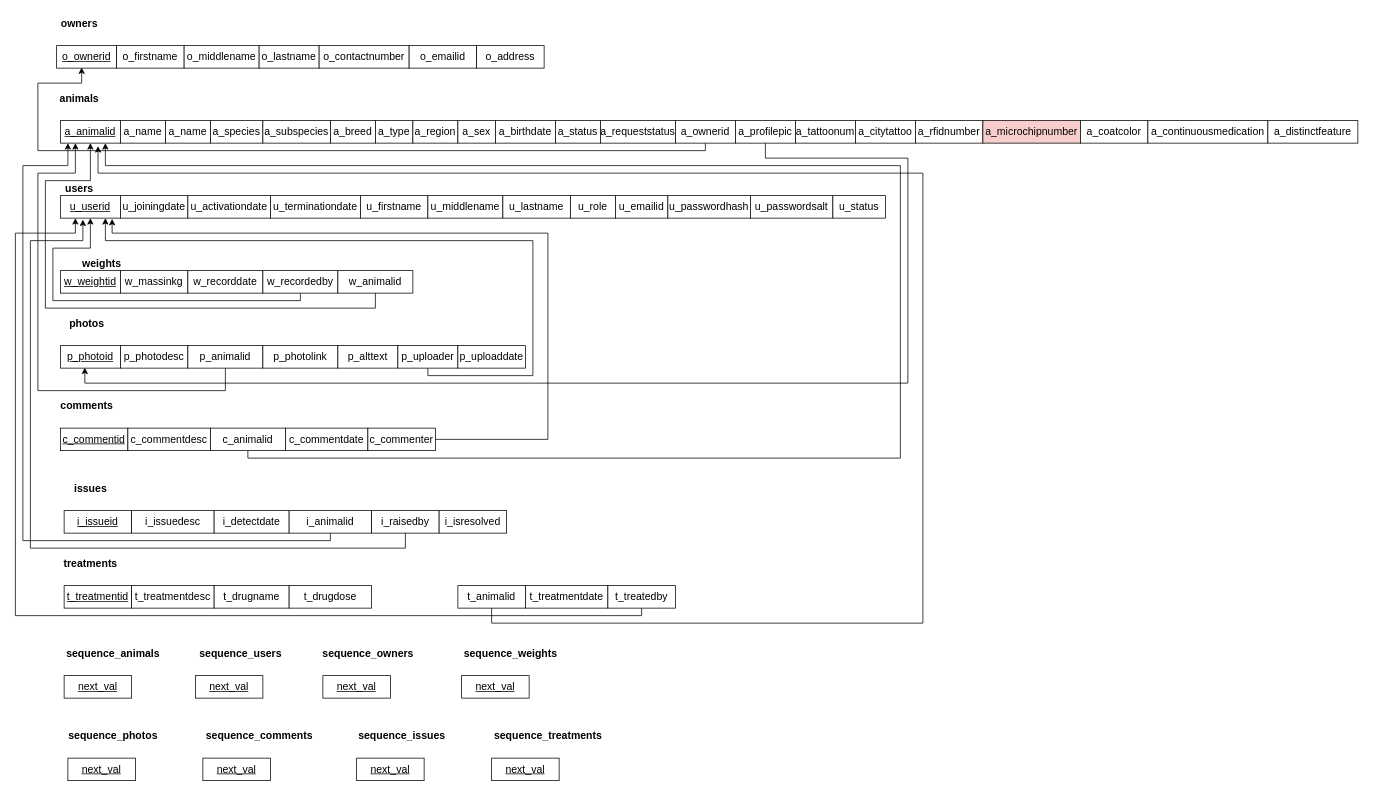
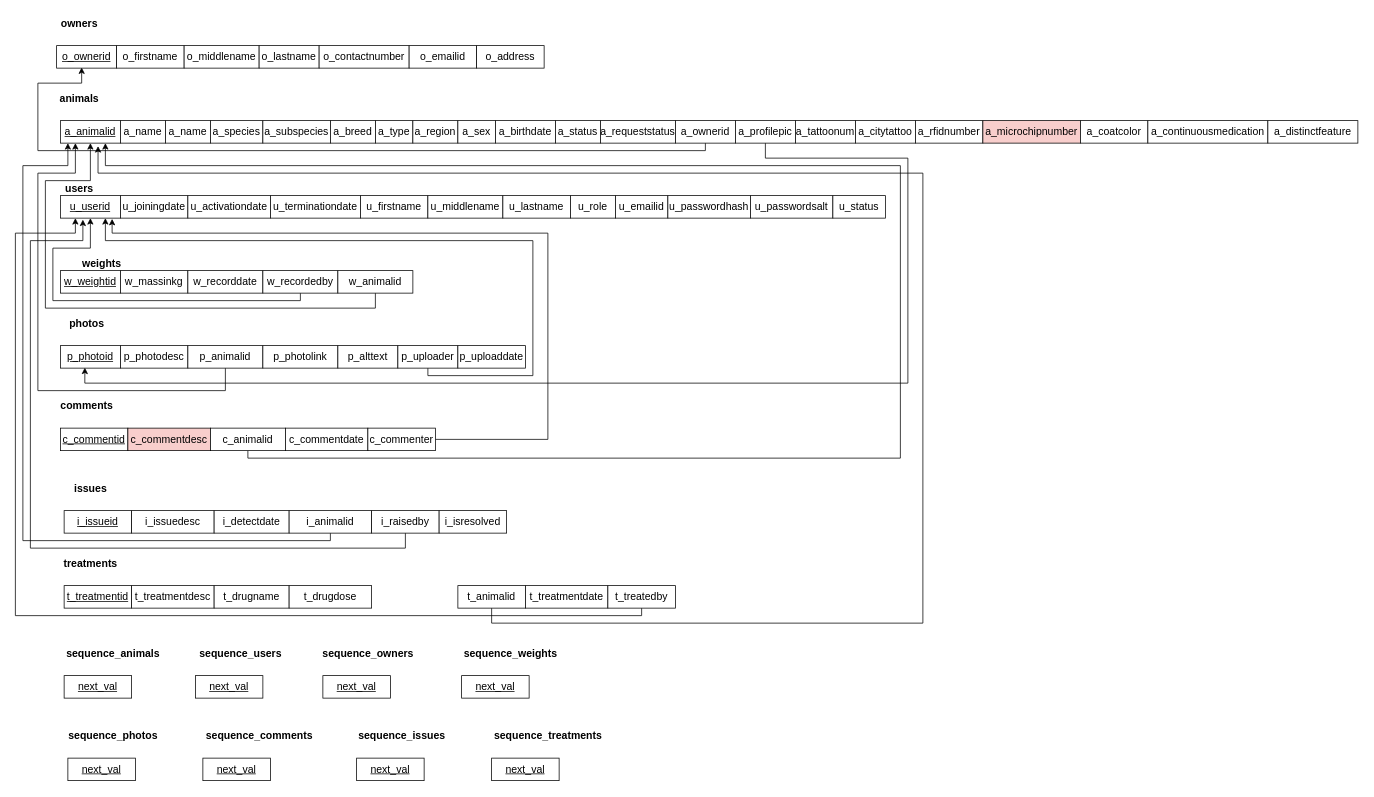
- <mxCell id="58" value="c_commentdesc" style="rounded=0;whiteSpace=wrap;html=1;fontSize=14;" vertex="1" parent="1"><mxGeometry x="170" y="570" width="110" height="30" as="geometry" /></mxCell>
+ <mxCell id="58" value="c_commentdesc" style="rounded=0;whiteSpace=wrap;html=1;fontSize=14;fillColor=#f8cecc;" vertex="1" parent="1"><mxGeometry x="170" y="570" width="110" height="30" as="geometry" /></mxCell>
